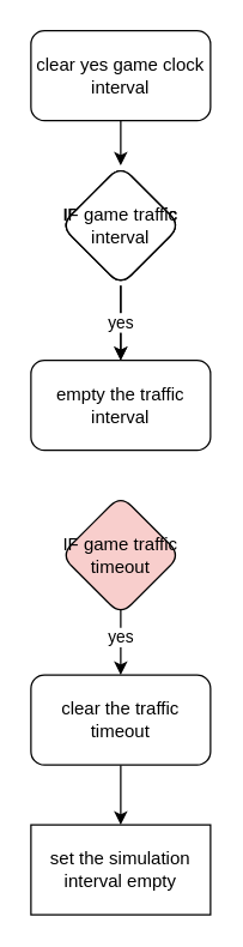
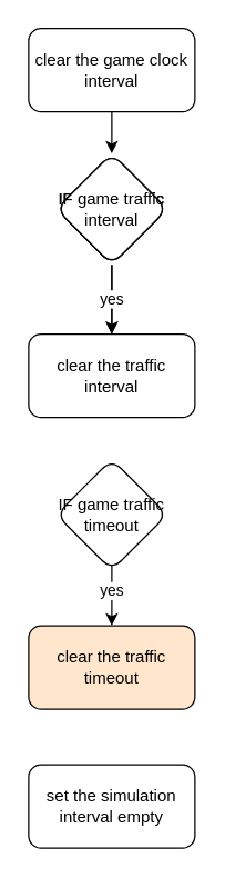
- <mxCell id="3" value="clear yes game clock interval" style="rounded=1;whiteSpace=wrap;html=1;" vertex="1" parent="1"><mxGeometry x="20" y="20" width="120" height="60" as="geometry" /></mxCell>
+ <mxCell id="3" value="clear the game clock interval" style="rounded=1;whiteSpace=wrap;html=1;" vertex="1" parent="1"><mxGeometry x="20" y="20" width="120" height="60" as="geometry" /></mxCell>
- <mxCell id="6" value="empty the traffic interval" style="whiteSpace=wrap;html=1;rounded=1;" vertex="1" parent="1"><mxGeometry x="20" y="240" width="120" height="60" as="geometry" /></mxCell>
+ <mxCell id="6" value="clear the traffic interval" style="whiteSpace=wrap;html=1;rounded=1;" vertex="1" parent="1"><mxGeometry x="20" y="240" width="120" height="60" as="geometry" /></mxCell>
- <mxCell id="13" value="IF game traffic timeout" style="rhombus;whiteSpace=wrap;html=1;rounded=1;fillColor=#f8cecc;" vertex="1" parent="1"><mxGeometry x="40" y="330" width="80" height="80" as="geometry" /></mxCell>
+ <mxCell id="13" value="IF game traffic timeout" style="rhombus;whiteSpace=wrap;html=1;rounded=1;" vertex="1" parent="1"><mxGeometry x="40" y="330" width="80" height="80" as="geometry" /></mxCell>
- <mxCell id="11" value="clear the traffic timeout" style="whiteSpace=wrap;html=1;rounded=1;" vertex="1" parent="1"><mxGeometry x="20" y="450" width="120" height="60" as="geometry" /></mxCell>
+ <mxCell id="11" value="clear the traffic timeout" style="whiteSpace=wrap;html=1;rounded=1;fillColor=#ffe6cc;" vertex="1" parent="1"><mxGeometry x="20" y="450" width="120" height="60" as="geometry" /></mxCell>
- <mxCell id="10" value="" style="edgeStyle=orthogonalEdgeStyle;rounded=0;orthogonalLoop=1;jettySize=auto;html=1;" edge="1" parent="1" source="11" target="14"><mxGeometry relative="1" as="geometry" /></mxCell>
- <mxCell id="14" value="set the simulation interval empty" style="whiteSpace=wrap;html=1;rounded=0;" vertex="1" parent="1"><mxGeometry x="20" y="550" width="120" height="60" as="geometry" /></mxCell>
+ <mxCell id="14" value="set the simulation interval empty" style="rounded=1;whiteSpace=wrap;html=1;" vertex="1" parent="1"><mxGeometry x="20" y="550" width="120" height="60" as="geometry" /></mxCell>
